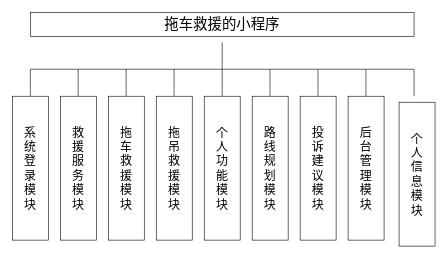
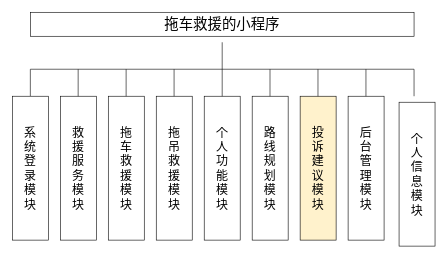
- <mxCell id="11" value="&lt;font style=&quot;font-size: 20px;&quot;&gt;投&lt;br&gt;诉&lt;br&gt;建&lt;br&gt;议&lt;br&gt;模&lt;br&gt;块&lt;/font&gt;" style="rounded=0;whiteSpace=wrap;html=1;" vertex="1" parent="1"><mxGeometry x="500" y="160" width="60" height="240" as="geometry" /></mxCell>
+ <mxCell id="11" value="&lt;font style=&quot;font-size: 20px;&quot;&gt;投&lt;br&gt;诉&lt;br&gt;建&lt;br&gt;议&lt;br&gt;模&lt;br&gt;块&lt;/font&gt;" style="rounded=0;whiteSpace=wrap;html=1;fillColor=#fff2cc;" vertex="1" parent="1"><mxGeometry x="500" y="160" width="60" height="240" as="geometry" /></mxCell>
